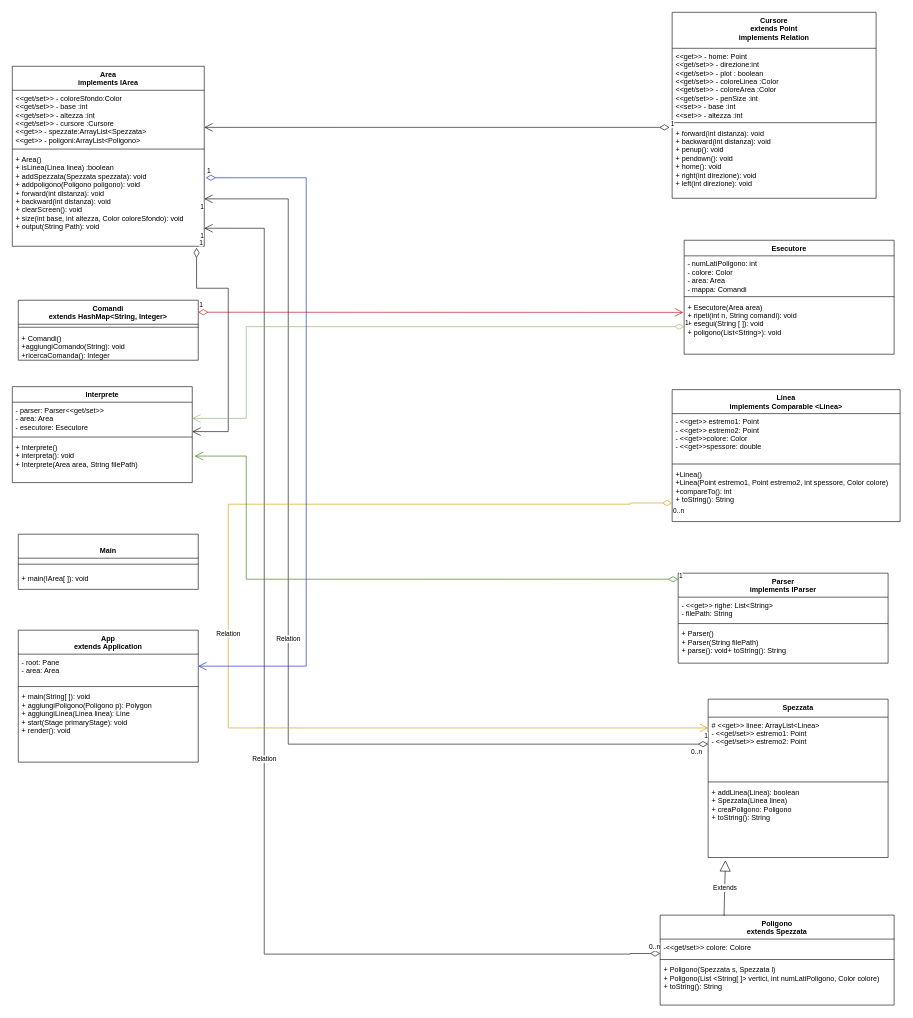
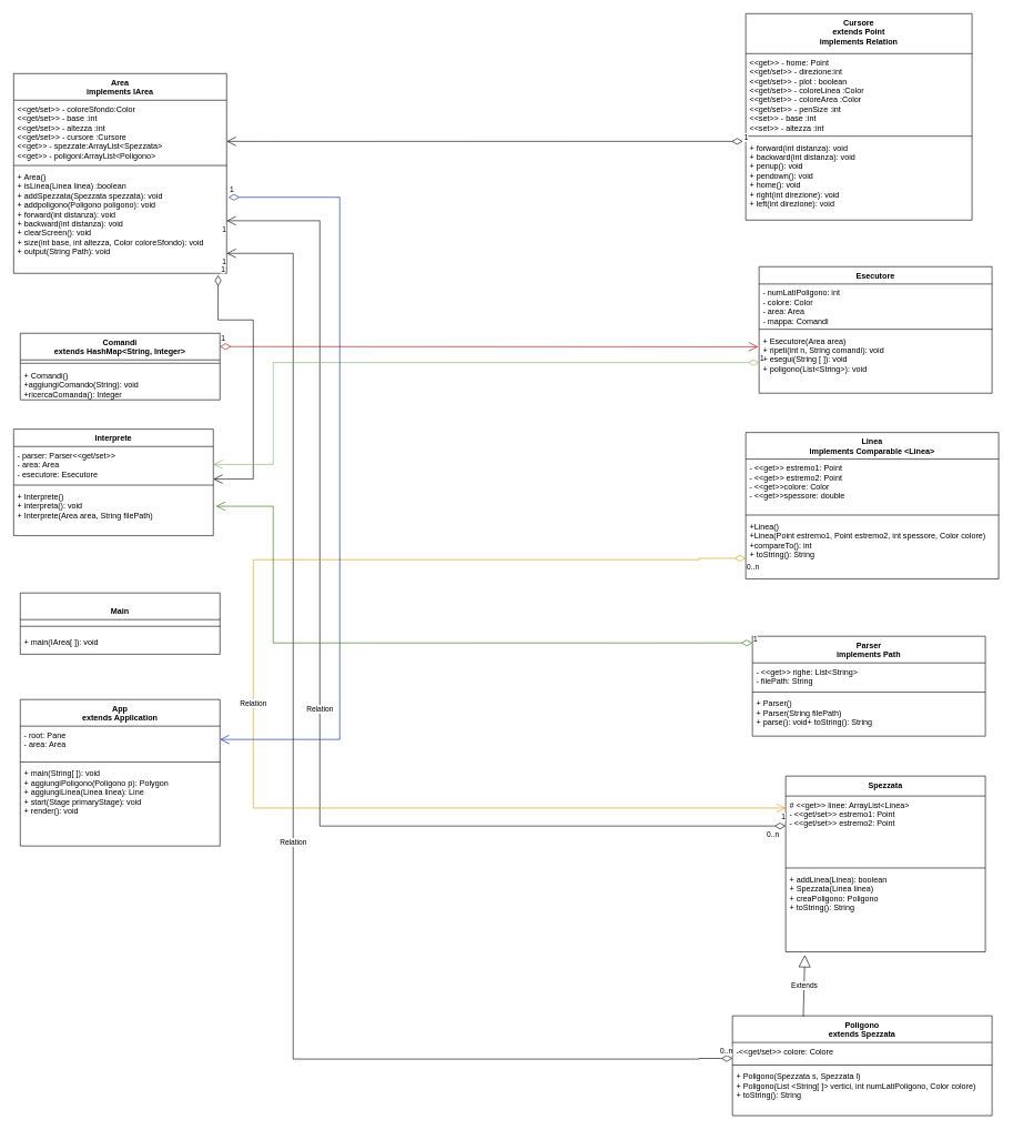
- <mxCell id="29" value="Parser&#10;implements IParser&#10;" style="swimlane;fontStyle=1;align=center;verticalAlign=top;childLayout=stackLayout;horizontal=1;startSize=40;horizontalStack=0;resizeParent=1;resizeParentMax=0;resizeLast=0;collapsible=1;marginBottom=0;" parent="1" vertex="1"><mxGeometry x="1130" y="955" width="350" height="150" as="geometry" /></mxCell>
+ <mxCell id="29" value="Parser&#10;implements Path&#10;" style="swimlane;fontStyle=1;align=center;verticalAlign=top;childLayout=stackLayout;horizontal=1;startSize=40;horizontalStack=0;resizeParent=1;resizeParentMax=0;resizeLast=0;collapsible=1;marginBottom=0;" parent="1" vertex="1"><mxGeometry x="1130" y="955" width="350" height="150" as="geometry" /></mxCell>
